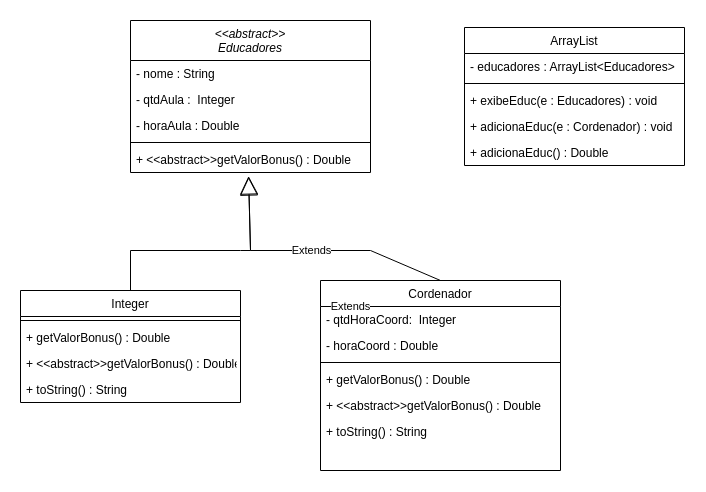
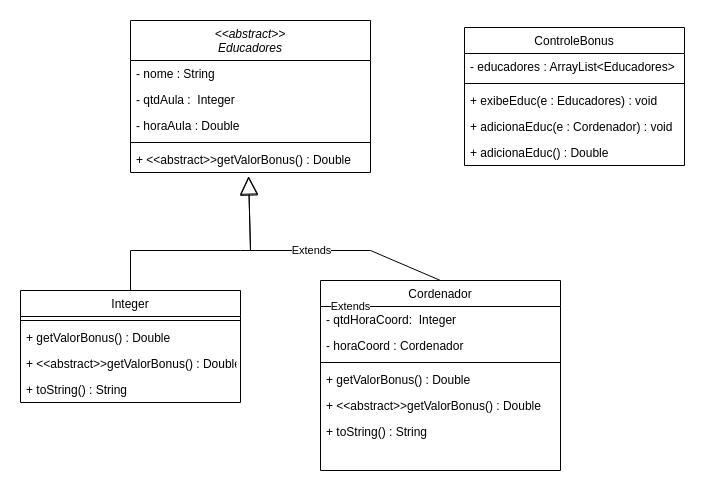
- <mxCell id="14" value="ArrayList" style="swimlane;fontStyle=0;align=center;verticalAlign=top;childLayout=stackLayout;horizontal=1;startSize=26;horizontalStack=0;resizeParent=1;resizeLast=0;collapsible=1;marginBottom=0;rounded=0;shadow=0;strokeWidth=1;" vertex="1" parent="1"><mxGeometry x="464" y="27" width="220" height="138" as="geometry"><mxRectangle x="550" y="140" width="160" height="26" as="alternateBounds" /></mxGeometry></mxCell>
+ <mxCell id="14" value="ControleBonus" style="swimlane;fontStyle=0;align=center;verticalAlign=top;childLayout=stackLayout;horizontal=1;startSize=26;horizontalStack=0;resizeParent=1;resizeLast=0;collapsible=1;marginBottom=0;rounded=0;shadow=0;strokeWidth=1;" vertex="1" parent="1"><mxGeometry x="464" y="27" width="220" height="138" as="geometry"><mxRectangle x="550" y="140" width="160" height="26" as="alternateBounds" /></mxGeometry></mxCell>
- <mxCell id="4" value="- horaCoord : Double" style="text;align=left;verticalAlign=top;spacingLeft=4;spacingRight=4;overflow=hidden;rotatable=0;points=[[0,0.5],[1,0.5]];portConstraint=eastwest;" vertex="1" parent="2"><mxGeometry y="52" width="240" height="26" as="geometry" /></mxCell>
+ <mxCell id="4" value="- horaCoord : Cordenador" style="text;align=left;verticalAlign=top;spacingLeft=4;spacingRight=4;overflow=hidden;rotatable=0;points=[[0,0.5],[1,0.5]];portConstraint=eastwest;" vertex="1" parent="2"><mxGeometry y="52" width="240" height="26" as="geometry" /></mxCell>
